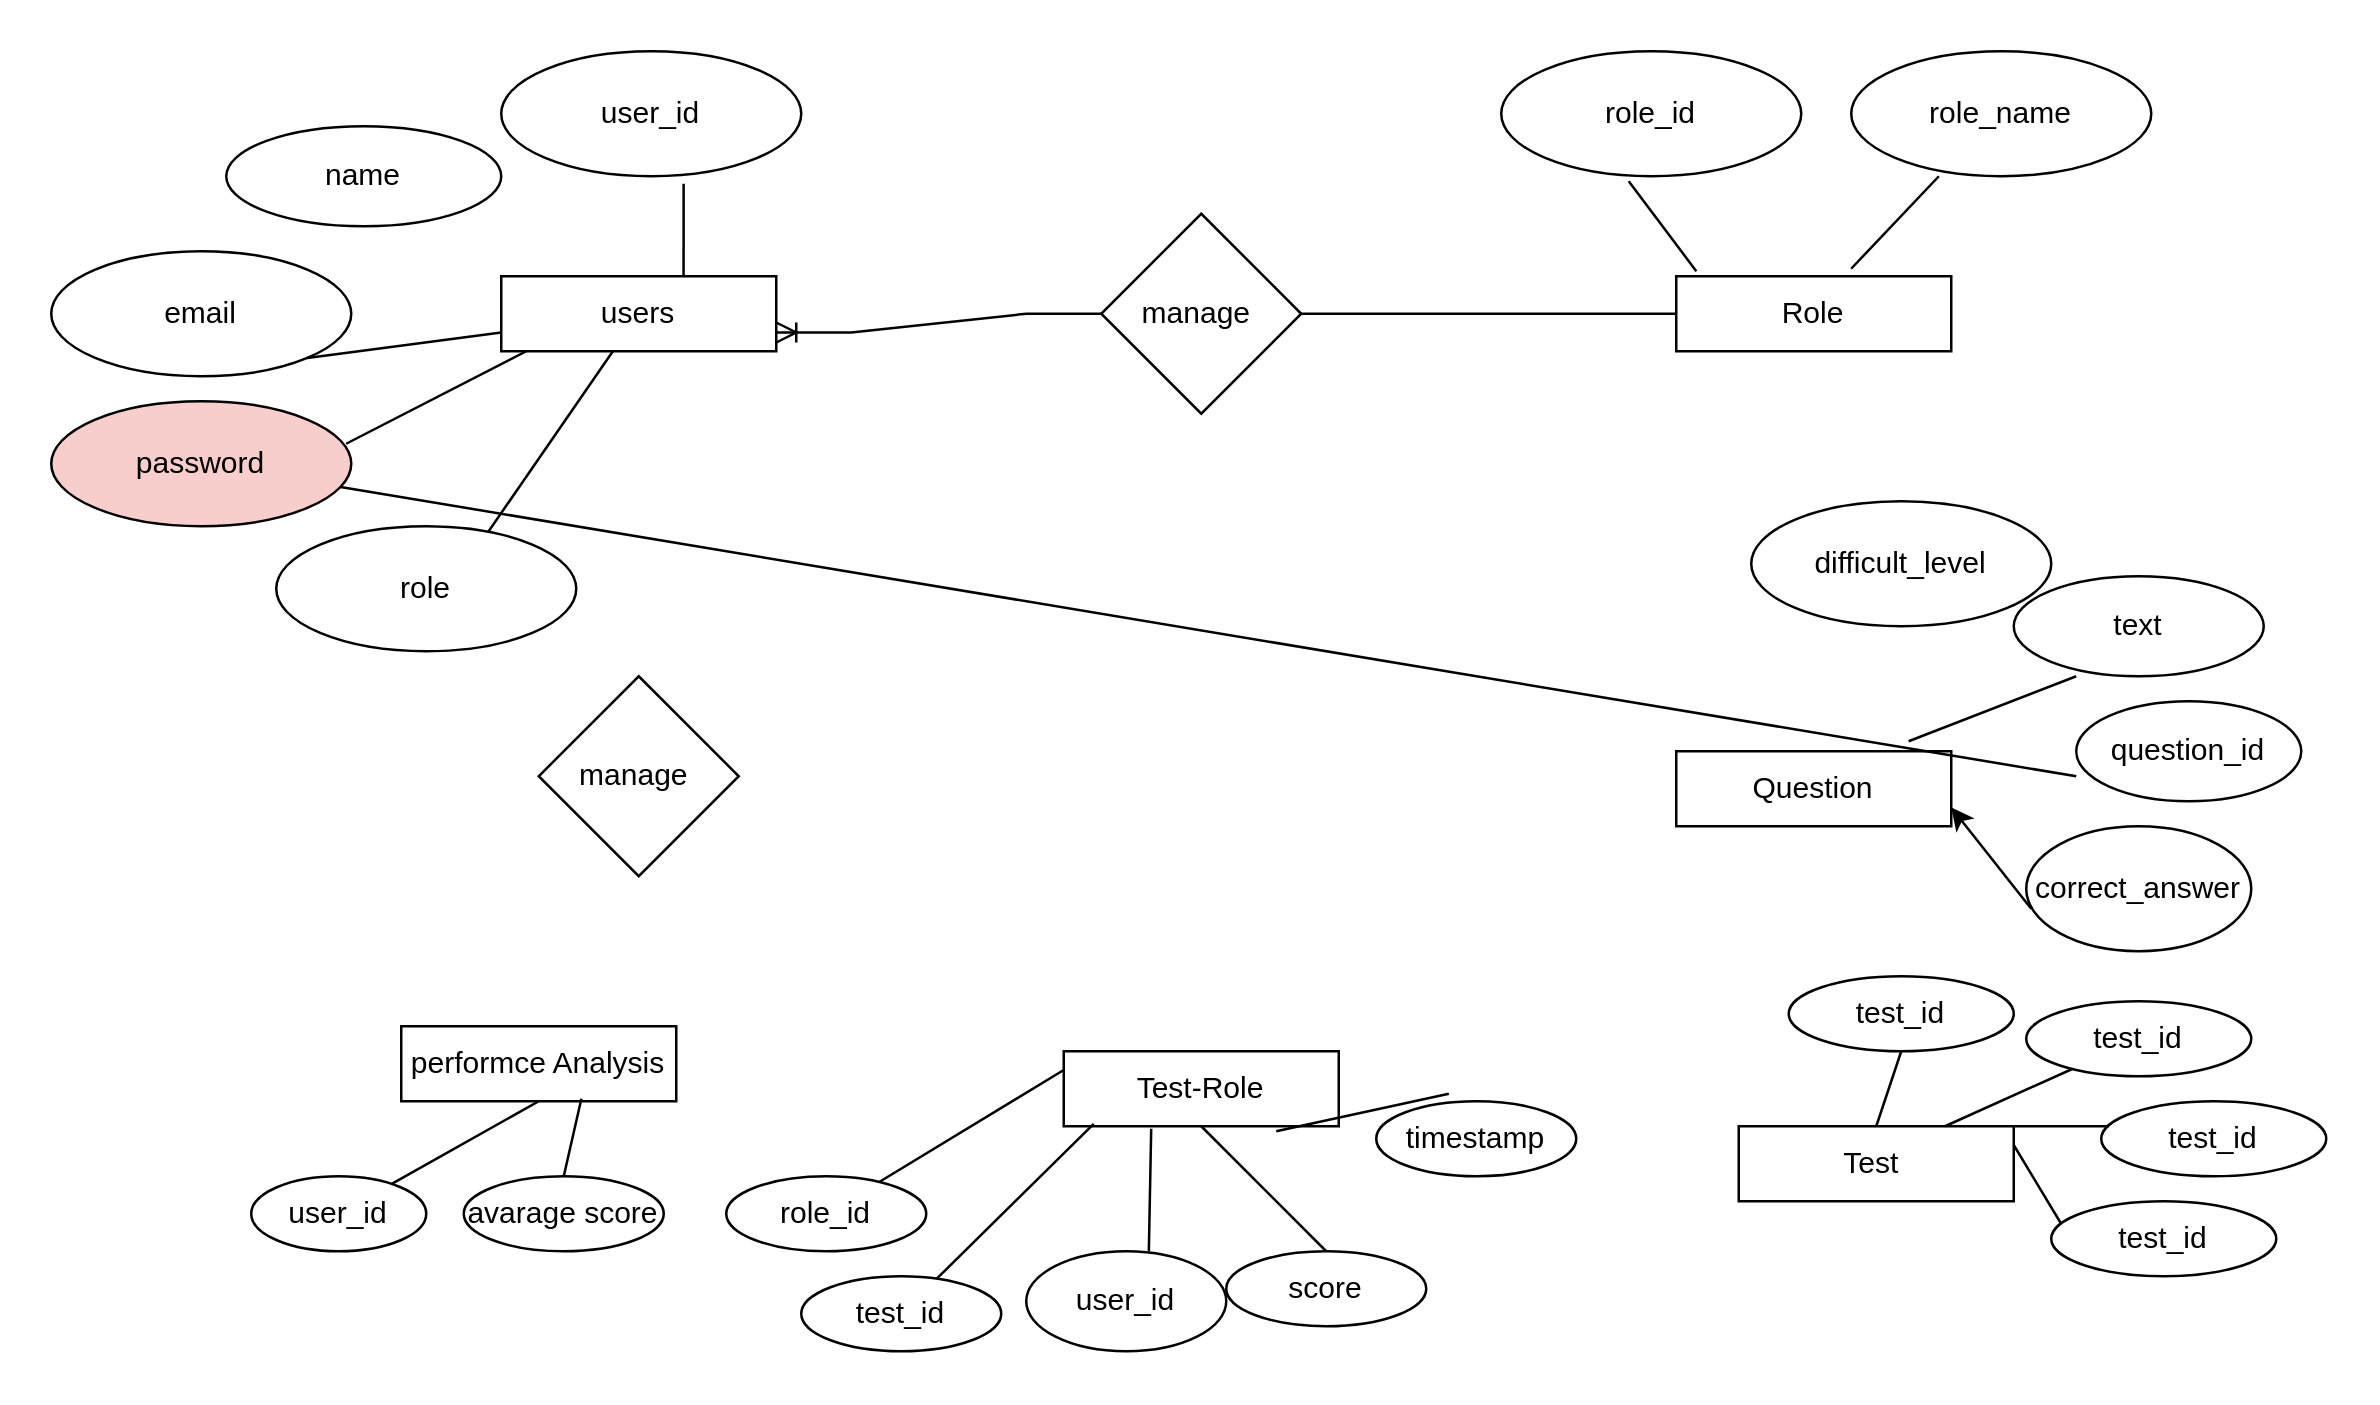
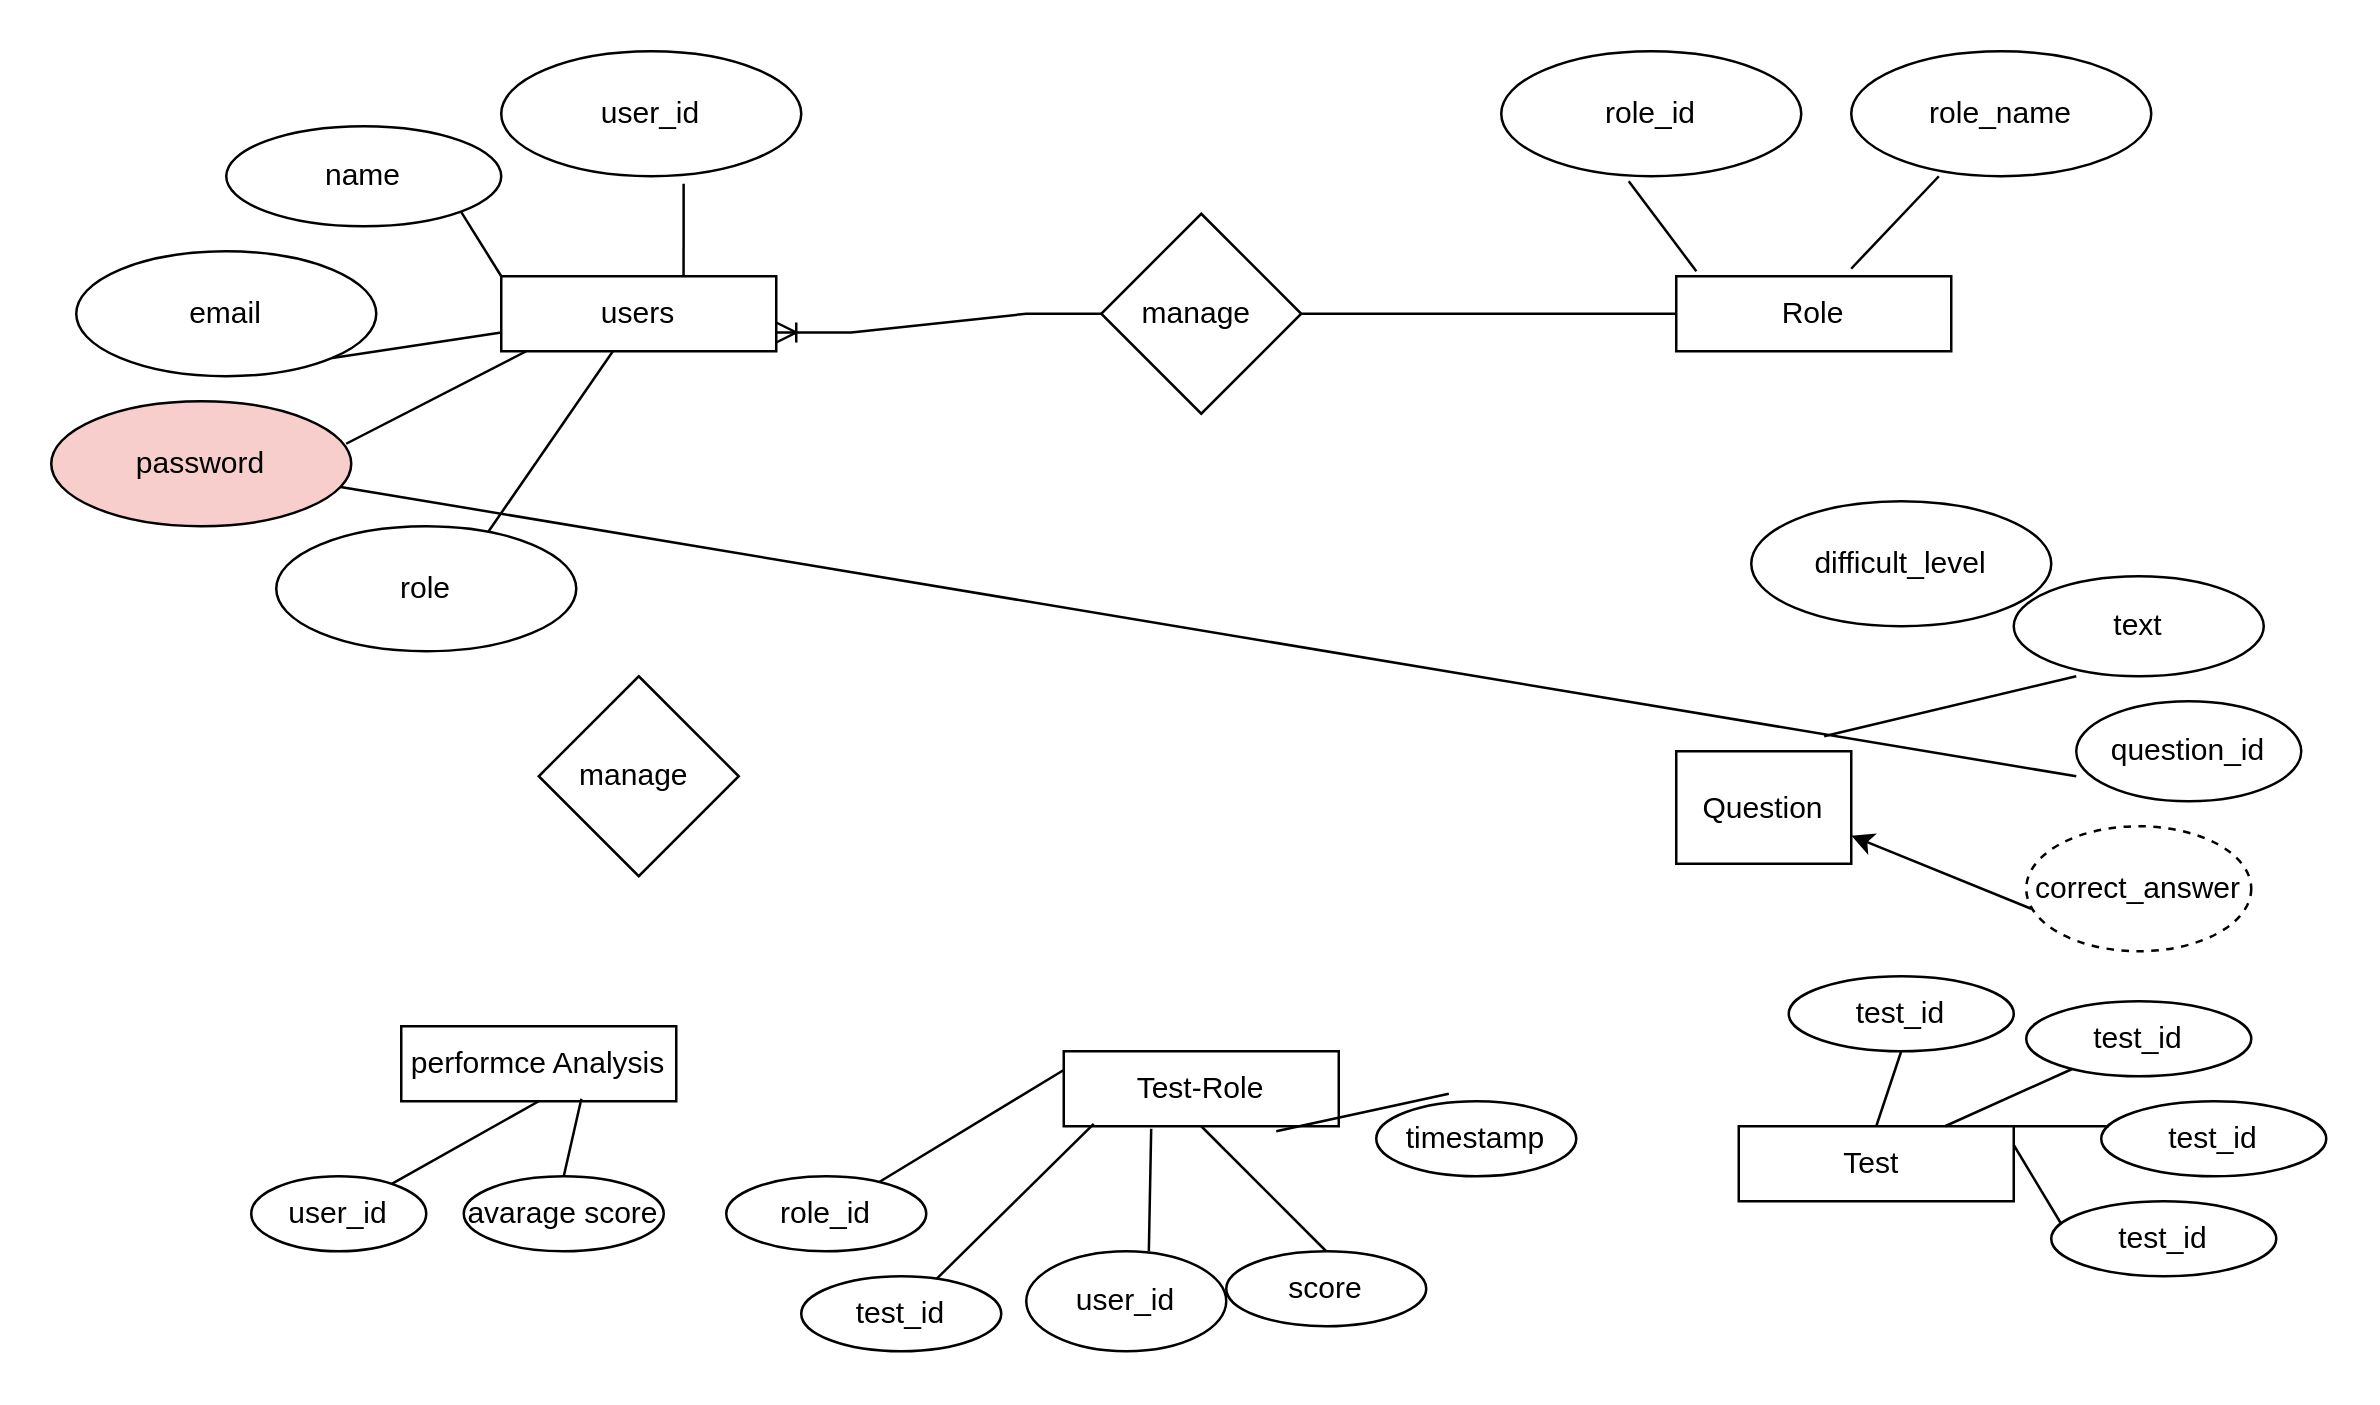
+ <mxCell id="18" value="" style="endArrow=none;html=1;rounded=0;exitX=1;exitY=1;exitDx=0;exitDy=0;entryX=0;entryY=0;entryDx=0;entryDy=0;" parent="1" source="10" target="8" edge="1"><mxGeometry width="50" height="50" relative="1" as="geometry"><mxPoint x="420" y="250" as="sourcePoint" /><mxPoint x="470" y="200" as="targetPoint" /></mxGeometry></mxCell>
- <mxCell id="11" value="email" style="ellipse;whiteSpace=wrap;html=1;" parent="1" vertex="1"><mxGeometry x="20" y="100" width="120" height="50" as="geometry" /></mxCell>
+ <mxCell id="11" value="email" style="ellipse;whiteSpace=wrap;html=1;" parent="1" vertex="1"><mxGeometry x="30" y="100" width="120" height="50" as="geometry" /></mxCell>
- <mxCell id="6" value="Question" style="rounded=0;whiteSpace=wrap;html=1;" parent="1" vertex="1"><mxGeometry x="670" y="300" width="110" height="30" as="geometry" /></mxCell>
+ <mxCell id="6" value="Question" style="rounded=0;whiteSpace=wrap;html=1;" parent="1" vertex="1"><mxGeometry x="670" y="300" width="70" height="45" as="geometry" /></mxCell>
- <mxCell id="26" value="correct_answer" style="ellipse;whiteSpace=wrap;html=1;" parent="1" vertex="1"><mxGeometry x="810" y="330" width="90" height="50" as="geometry" /></mxCell>
+ <mxCell id="26" value="correct_answer" style="ellipse;whiteSpace=wrap;html=1;dashed=1;" parent="1" vertex="1"><mxGeometry x="810" y="330" width="90" height="50" as="geometry" /></mxCell>
